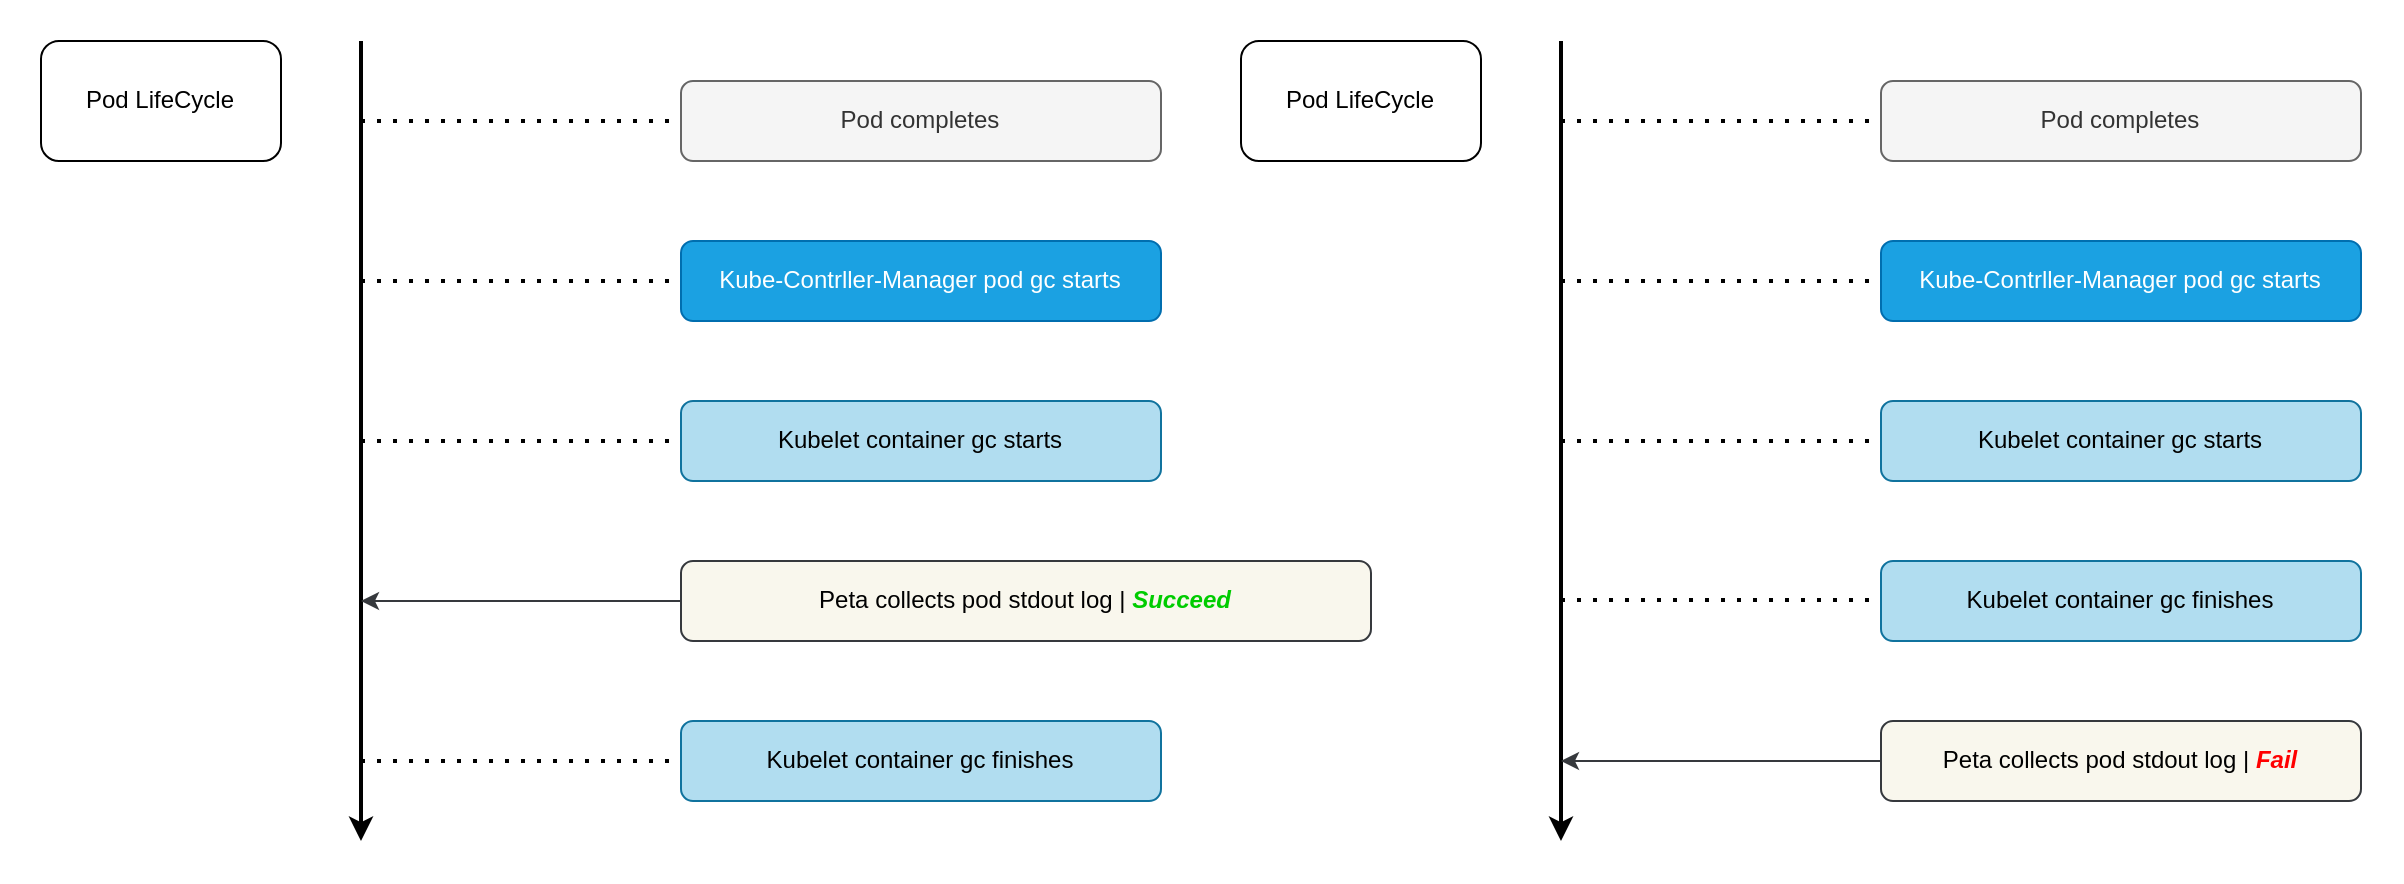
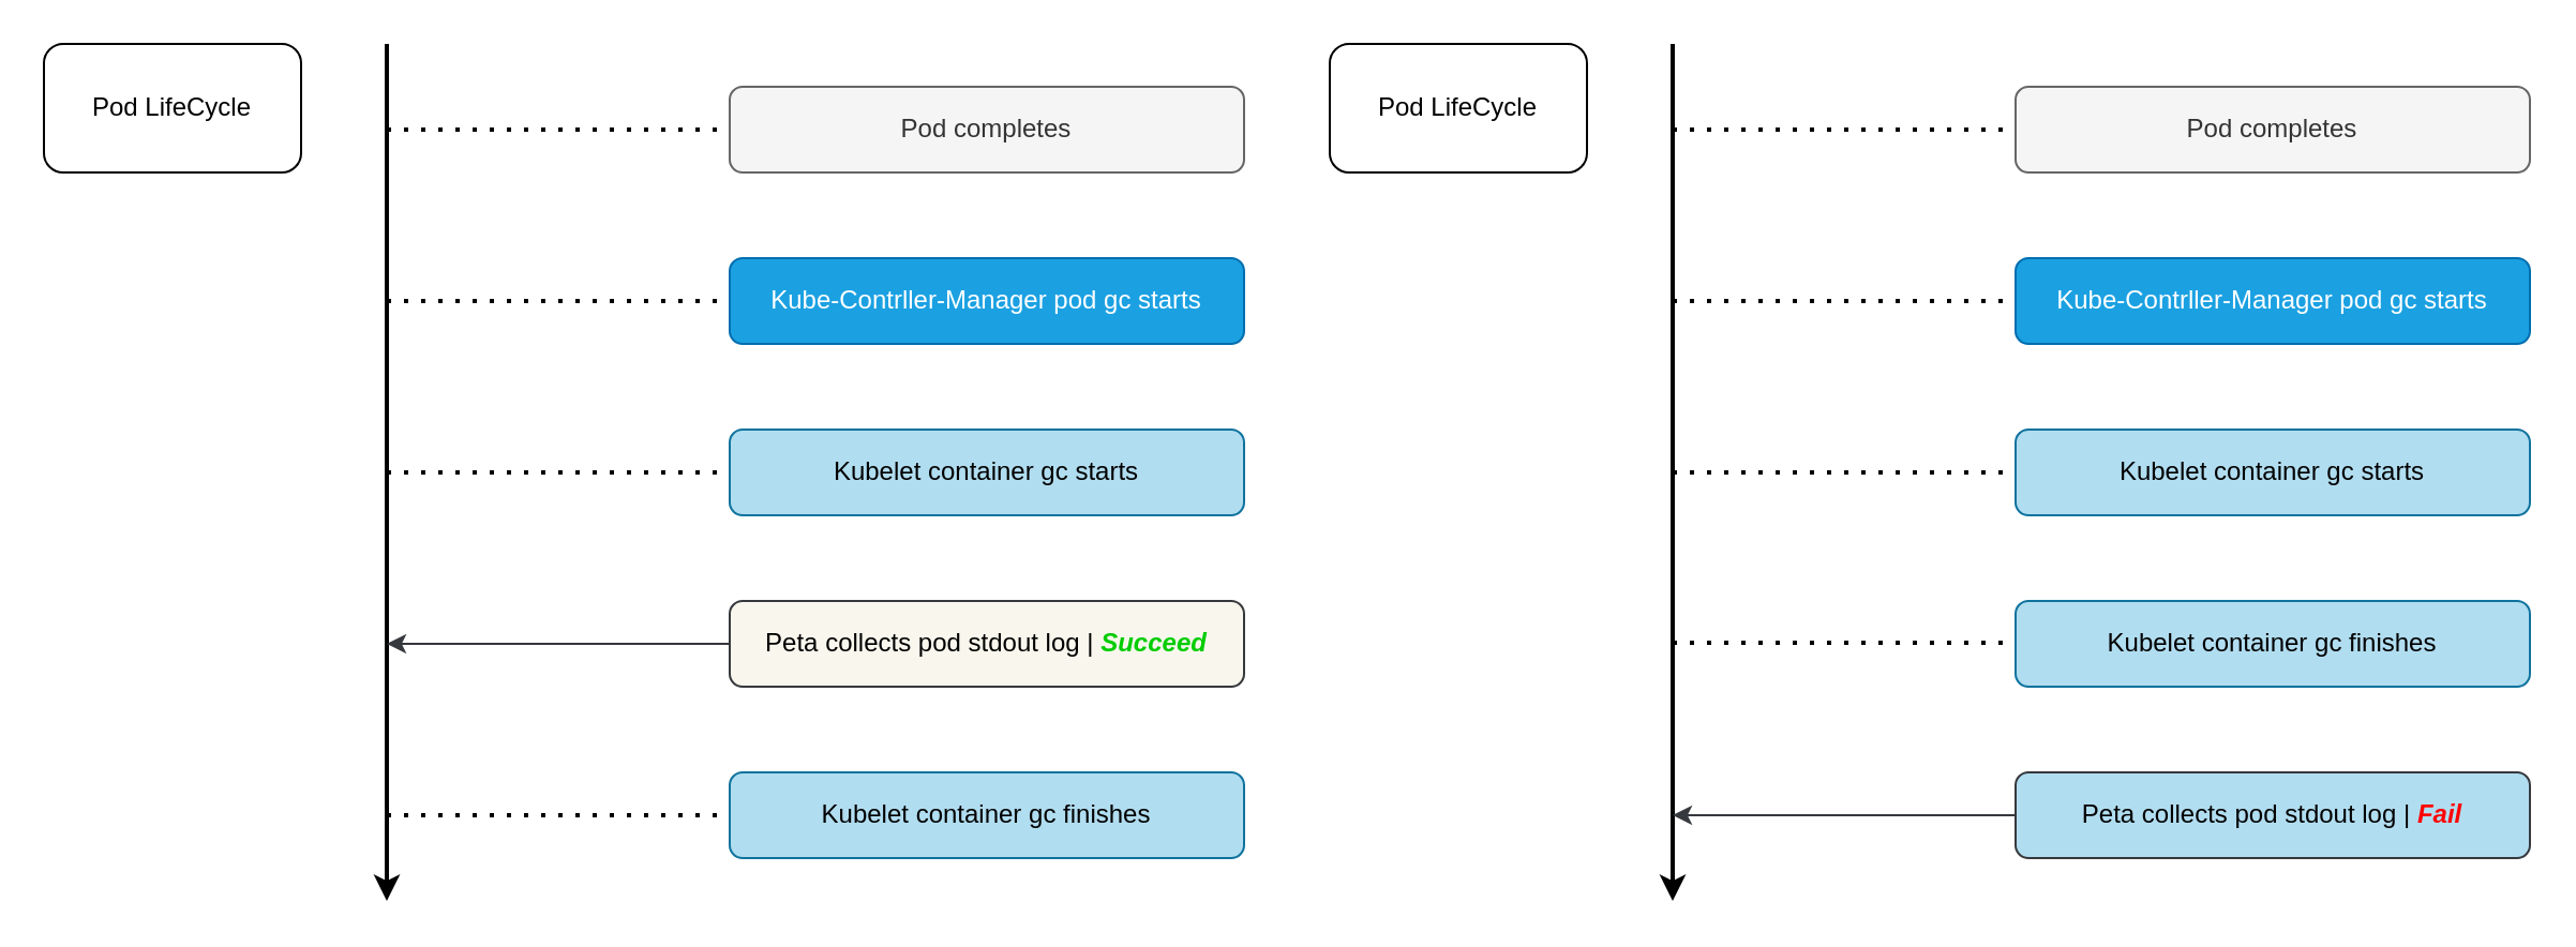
- <mxCell id="12" value="Peta collects pod stdout log | &lt;font style=&quot;color: rgb(0, 204, 0);&quot;&gt;&lt;b&gt;&lt;i&gt;Succeed&lt;/i&gt;&lt;/b&gt;&lt;/font&gt;" style="rounded=1;whiteSpace=wrap;html=1;fillColor=#f9f7ed;strokeColor=#36393d;" vertex="1" parent="1"><mxGeometry x="340" y="280" width="345" height="40" as="geometry" /></mxCell>
+ <mxCell id="12" value="Peta collects pod stdout log | &lt;font style=&quot;color: rgb(0, 204, 0);&quot;&gt;&lt;b&gt;&lt;i&gt;Succeed&lt;/i&gt;&lt;/b&gt;&lt;/font&gt;" style="rounded=1;whiteSpace=wrap;html=1;fillColor=#f9f7ed;strokeColor=#36393d;" vertex="1" parent="1"><mxGeometry x="340" y="280" width="240" height="40" as="geometry" /></mxCell>
- <mxCell id="24" value="Peta collects pod stdout log | &lt;font style=&quot;color: rgb(255, 0, 0);&quot;&gt;&lt;b style=&quot;&quot;&gt;&lt;i style=&quot;&quot;&gt;Fail&lt;/i&gt;&lt;/b&gt;&lt;/font&gt;" style="rounded=1;whiteSpace=wrap;html=1;fillColor=#f9f7ed;strokeColor=#36393d;" vertex="1" parent="1"><mxGeometry x="940" y="360" width="240" height="40" as="geometry" /></mxCell>
+ <mxCell id="24" value="Peta collects pod stdout log | &lt;font style=&quot;color: rgb(255, 0, 0);&quot;&gt;&lt;b style=&quot;&quot;&gt;&lt;i style=&quot;&quot;&gt;Fail&lt;/i&gt;&lt;/b&gt;&lt;/font&gt;" style="rounded=1;whiteSpace=wrap;html=1;fillColor=#b1ddf0;strokeColor=#36393d;" vertex="1" parent="1"><mxGeometry x="940" y="360" width="240" height="40" as="geometry" /></mxCell>
